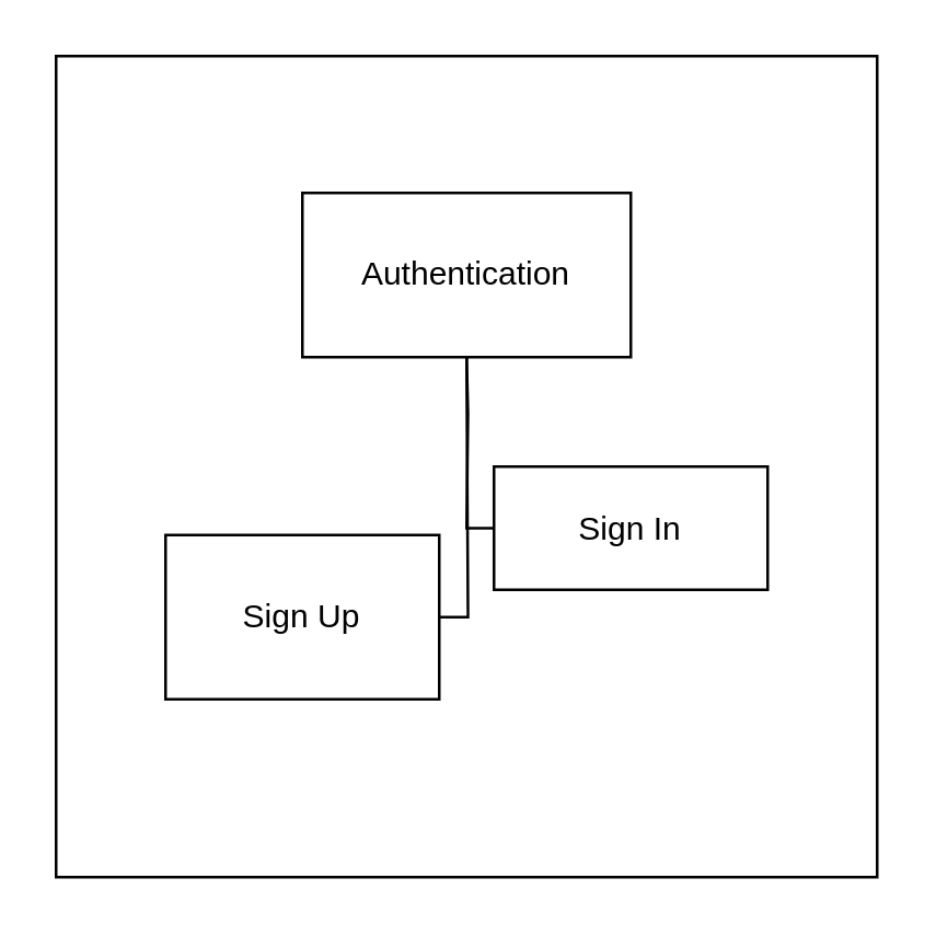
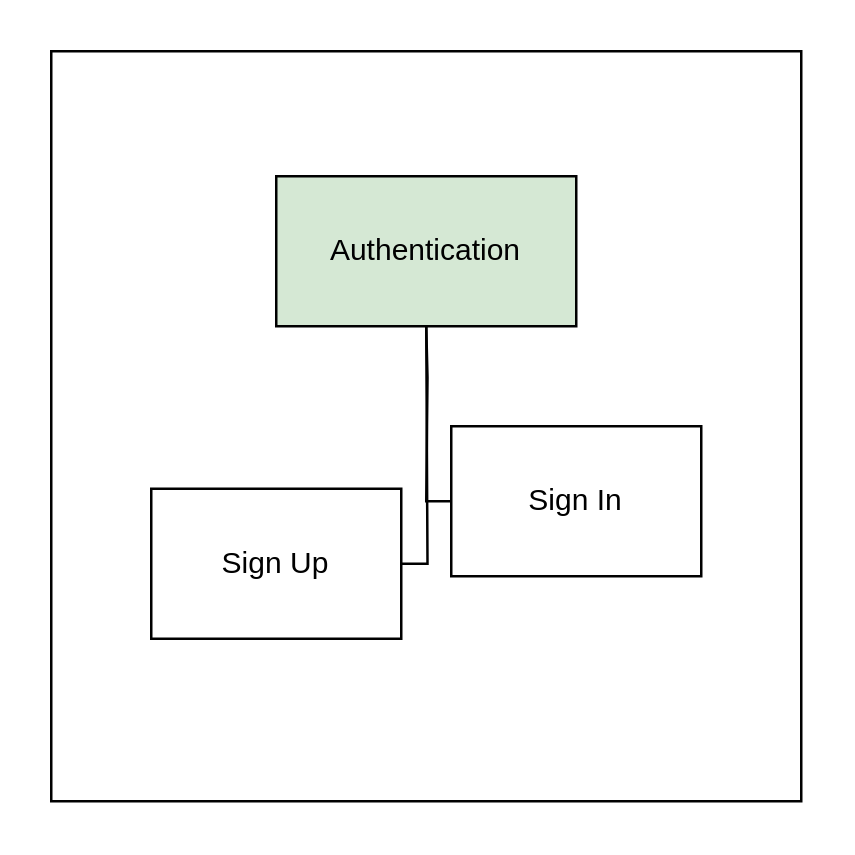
- <mxCell id="3" value="Authentication" style="whiteSpace=wrap;html=1;align=center;treeFolding=1;treeMoving=1;newEdgeStyle={&quot;edgeStyle&quot;:&quot;elbowEdgeStyle&quot;,&quot;startArrow&quot;:&quot;none&quot;,&quot;endArrow&quot;:&quot;none&quot;};" vertex="1" parent="1"><mxGeometry x="110" y="70" width="120" height="60" as="geometry" /></mxCell>
+ <mxCell id="3" value="Authentication" style="whiteSpace=wrap;html=1;align=center;treeFolding=1;treeMoving=1;newEdgeStyle={&quot;edgeStyle&quot;:&quot;elbowEdgeStyle&quot;,&quot;startArrow&quot;:&quot;none&quot;,&quot;endArrow&quot;:&quot;none&quot;};fillColor=#d5e8d4;" vertex="1" parent="1"><mxGeometry x="110" y="70" width="120" height="60" as="geometry" /></mxCell>
- <mxCell id="7" value="Sign In" style="whiteSpace=wrap;html=1;align=center;verticalAlign=middle;treeFolding=1;treeMoving=1;" vertex="1" parent="1"><mxGeometry x="180" y="170" width="100" height="45" as="geometry" /></mxCell>
+ <mxCell id="7" value="Sign In" style="whiteSpace=wrap;html=1;align=center;verticalAlign=middle;treeFolding=1;treeMoving=1;" vertex="1" parent="1"><mxGeometry x="180" y="170" width="100" height="60" as="geometry" /></mxCell>
